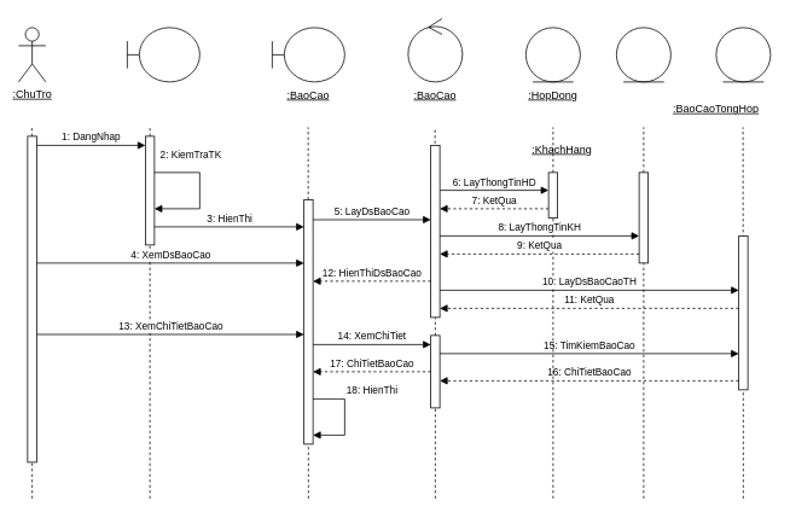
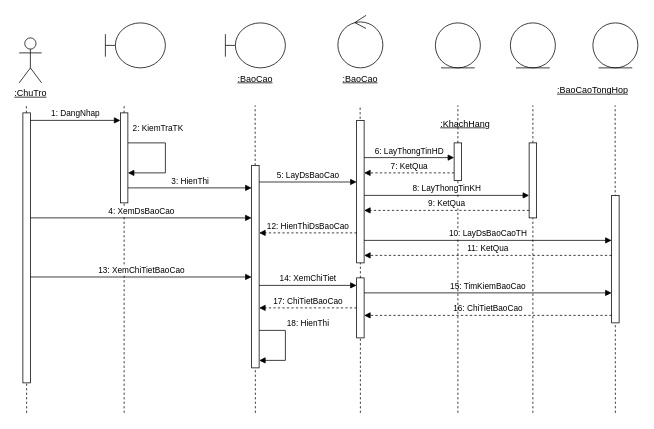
- <mxCell id="2" value="&lt;span style=&quot;text-wrap: wrap;&quot;&gt;&lt;u&gt;:ChuTro&lt;/u&gt;&lt;/span&gt;" style="shape=umlActor;verticalLabelPosition=bottom;verticalAlign=top;html=1;" parent="1" vertex="1"><mxGeometry x="20" y="30" width="30" height="60" as="geometry" /></mxCell>
+ <mxCell id="2" value="&lt;span style=&quot;text-wrap: wrap;&quot;&gt;&lt;u&gt;:ChuTro&lt;/u&gt;&lt;/span&gt;" style="shape=umlActor;verticalLabelPosition=bottom;verticalAlign=top;html=1;" parent="1" vertex="1"><mxGeometry x="25" y="50" width="30" height="60" as="geometry" /></mxCell>
- <mxCell id="9" value="&lt;u&gt;:HopDong&lt;/u&gt;" style="text;html=1;align=center;verticalAlign=middle;whiteSpace=wrap;rounded=0;" parent="1" vertex="1"><mxGeometry x="580" y="90" width="60" height="30" as="geometry" /></mxCell>
